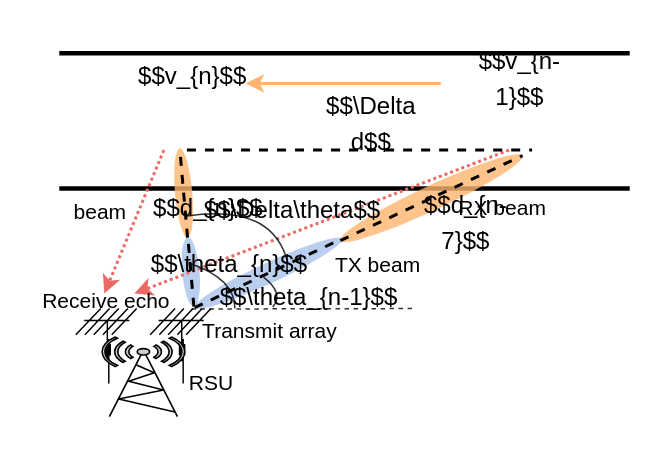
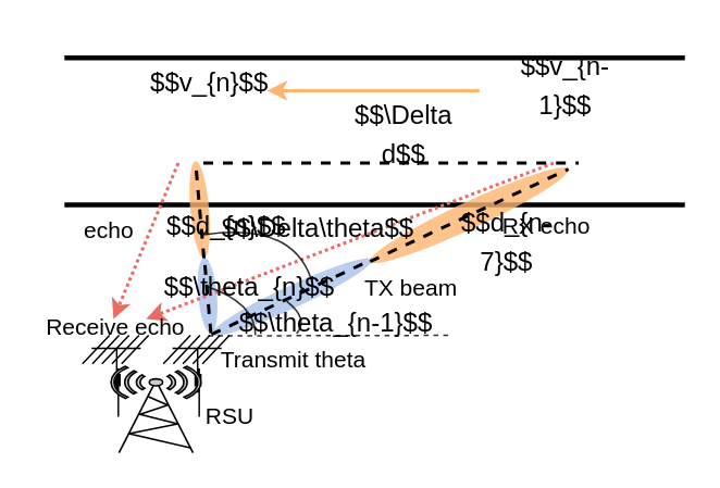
- <mxCell id="24" value="&lt;font style=&quot;font-size: 14px;&quot;&gt;RX beam&lt;/font&gt;" style="text;html=1;resizable=0;autosize=1;align=center;verticalAlign=middle;points=[];fillColor=none;strokeColor=none;rounded=0;opacity=80;" parent="1" vertex="1"><mxGeometry x="299" y="128.03" width="70" height="20" as="geometry" /></mxCell>
+ <mxCell id="24" value="&lt;font style=&quot;font-size: 14px;&quot;&gt;RX echo&lt;/font&gt;" style="text;html=1;resizable=0;autosize=1;align=center;verticalAlign=middle;points=[];fillColor=none;strokeColor=none;rounded=0;opacity=80;" parent="1" vertex="1"><mxGeometry x="299" y="128.03" width="70" height="20" as="geometry" /></mxCell>
- <mxCell id="37" value="&lt;font style=&quot;font-size: 14px;&quot;&gt;beam&lt;/font&gt;" style="text;html=1;resizable=0;autosize=1;align=center;verticalAlign=middle;points=[];fillColor=none;strokeColor=none;rounded=0;opacity=80;" parent="1" vertex="1"><mxGeometry x="40.54" y="130.68" width="50" height="20" as="geometry" /></mxCell>
+ <mxCell id="37" value="&lt;font style=&quot;font-size: 14px;&quot;&gt;echo&lt;/font&gt;" style="text;html=1;resizable=0;autosize=1;align=center;verticalAlign=middle;points=[];fillColor=none;strokeColor=none;rounded=0;opacity=80;" parent="1" vertex="1"><mxGeometry x="40.54" y="130.68" width="50" height="20" as="geometry" /></mxCell>
- <mxCell id="31" value="&lt;font style=&quot;font-size: 14px;&quot;&gt;Transmit array&lt;/font&gt;" style="text;html=1;resizable=0;autosize=1;align=center;verticalAlign=middle;points=[];fillColor=none;strokeColor=none;rounded=0;opacity=80;" parent="1" vertex="1"><mxGeometry x="123.99" y="209.77" width="110" height="20" as="geometry" /></mxCell>
+ <mxCell id="31" value="&lt;font style=&quot;font-size: 14px;&quot;&gt;Transmit theta&lt;/font&gt;" style="text;html=1;resizable=0;autosize=1;align=center;verticalAlign=middle;points=[];fillColor=none;strokeColor=none;rounded=0;opacity=80;" parent="1" vertex="1"><mxGeometry x="123.99" y="209.77" width="110" height="20" as="geometry" /></mxCell>
